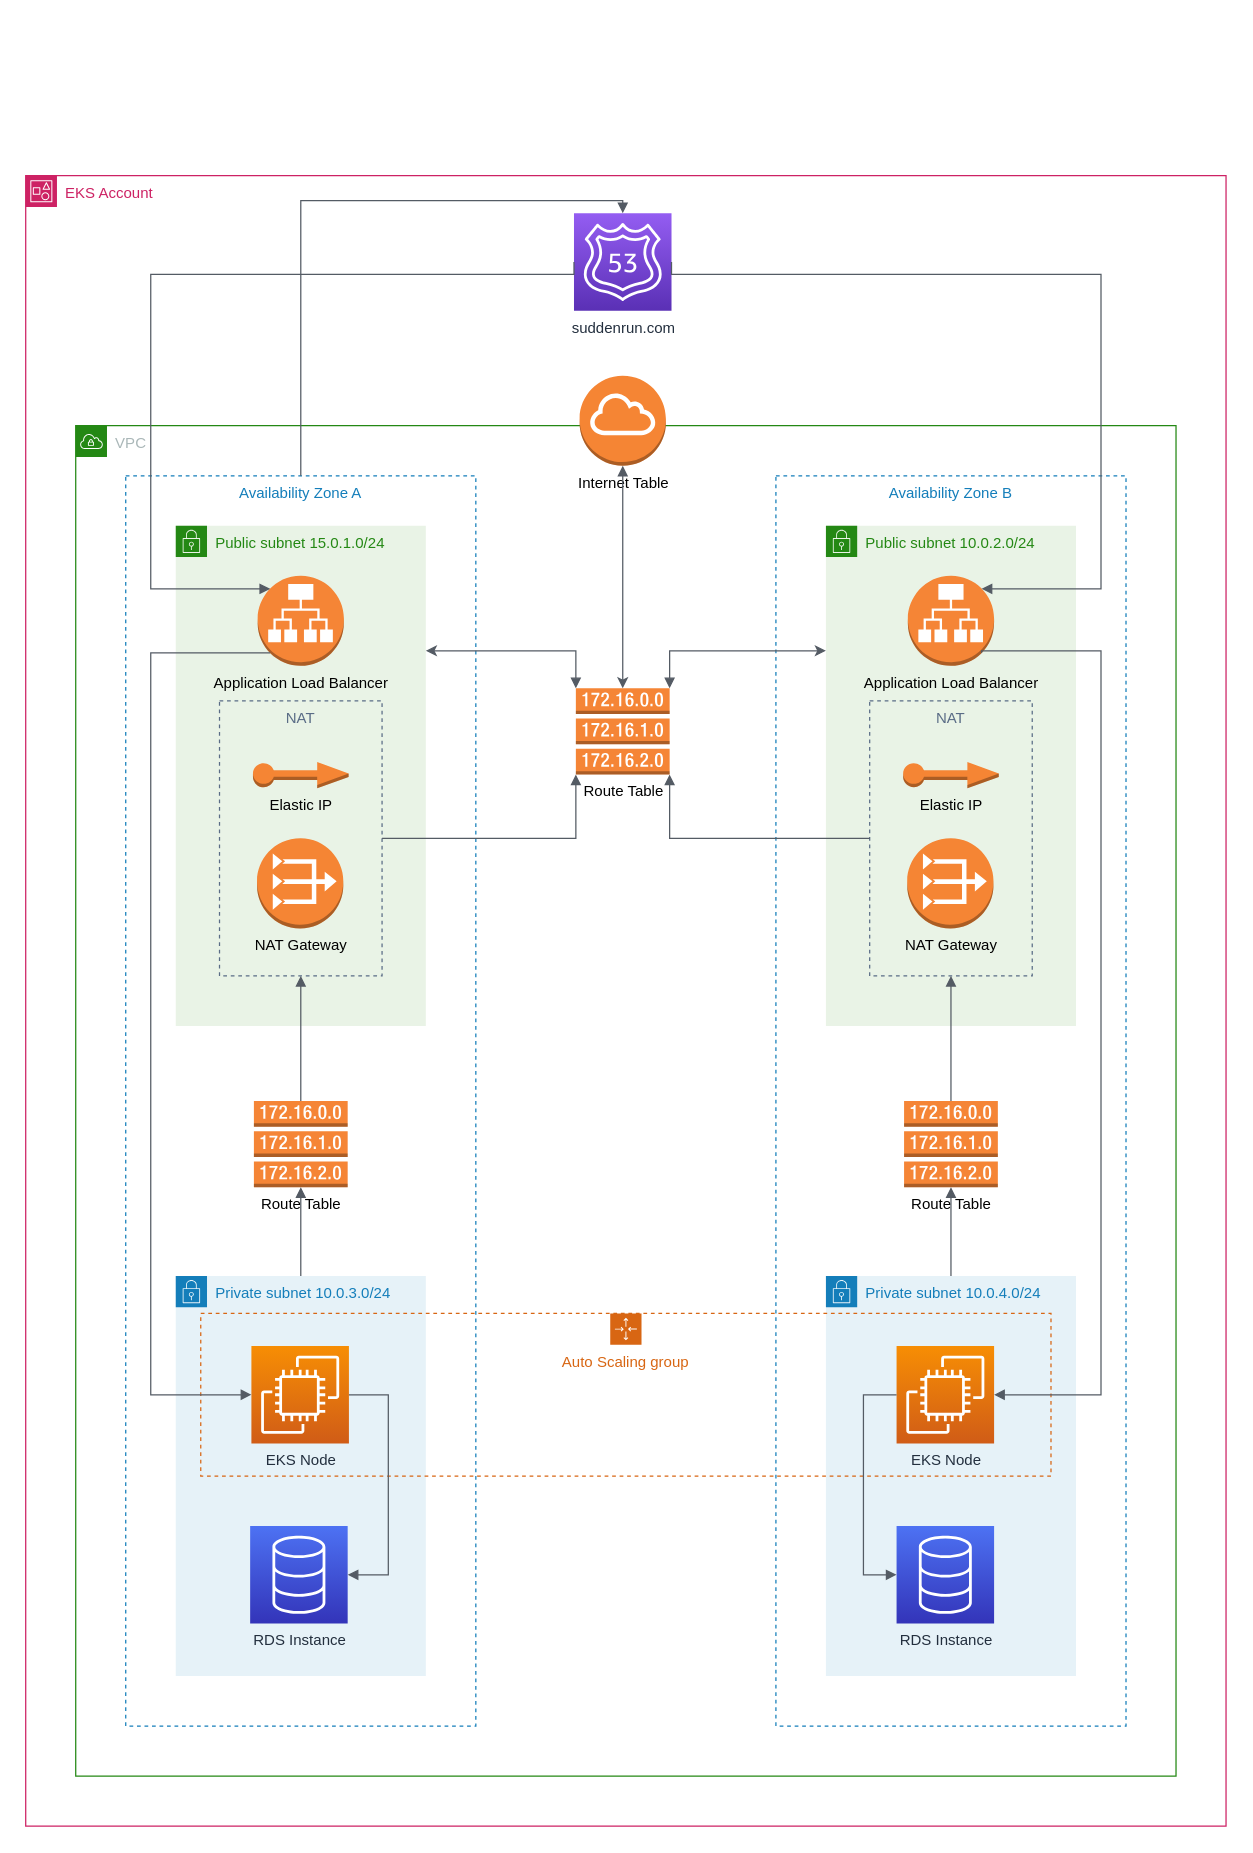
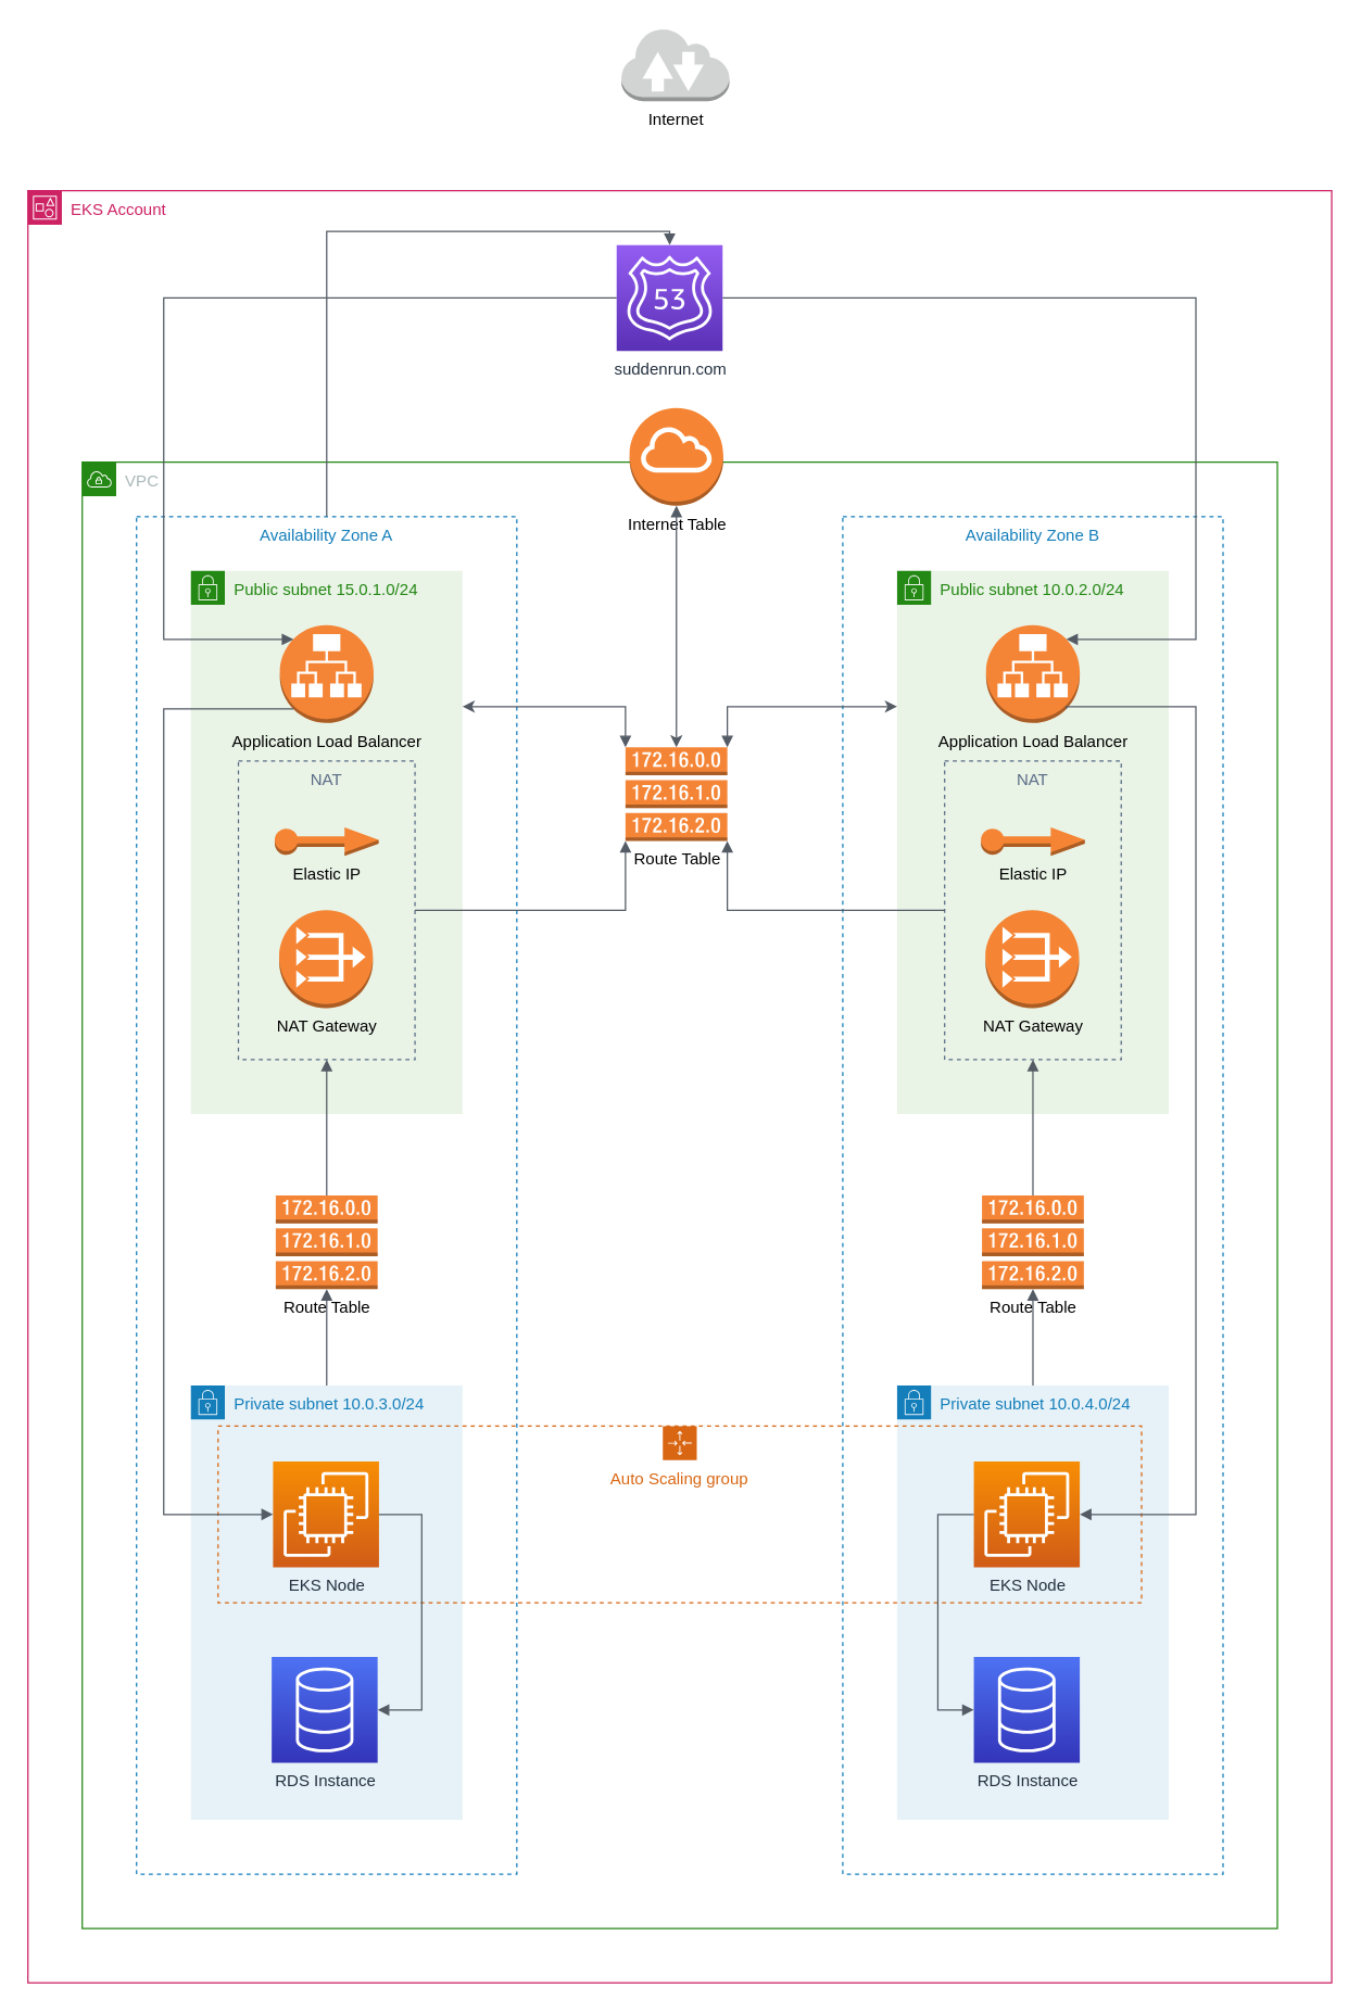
+ <mxCell id="35" value="Internet" style="outlineConnect=0;dashed=0;verticalLabelPosition=bottom;verticalAlign=top;align=center;html=1;shape=mxgraph.aws3.internet_2;fillColor=#D2D3D3;gradientColor=none;" parent="1" vertex="1"><mxGeometry x="457" y="20" width="79.5" height="54" as="geometry" /></mxCell>
- <mxCell id="37" value="suddenrun.com" style="sketch=0;points=[[0,0,0],[0.25,0,0],[0.5,0,0],[0.75,0,0],[1,0,0],[0,1,0],[0.25,1,0],[0.5,1,0],[0.75,1,0],[1,1,0],[0,0.25,0],[0,0.5,0],[0,0.75,0],[1,0.25,0],[1,0.5,0],[1,0.75,0]];outlineConnect=0;fontColor=#232F3E;gradientColor=#945DF2;gradientDirection=north;fillColor=#5A30B5;strokeColor=#ffffff;dashed=0;verticalLabelPosition=bottom;verticalAlign=top;align=center;html=1;fontSize=12;fontStyle=0;aspect=fixed;shape=mxgraph.aws4.resourceIcon;resIcon=mxgraph.aws4.route_53;" parent="36" vertex="1"><mxGeometry x="438.5" y="30" width="78" height="78" as="geometry" /></mxCell>
+ <mxCell id="37" value="suddenrun.com" style="sketch=0;points=[[0,0,0],[0.25,0,0],[0.5,0,0],[0.75,0,0],[1,0,0],[0,1,0],[0.25,1,0],[0.5,1,0],[0.75,1,0],[1,1,0],[0,0.25,0],[0,0.5,0],[0,0.75,0],[1,0.25,0],[1,0.5,0],[1,0.75,0]];outlineConnect=0;fontColor=#232F3E;gradientColor=#945DF2;gradientDirection=north;fillColor=#5A30B5;strokeColor=#ffffff;dashed=0;verticalLabelPosition=bottom;verticalAlign=top;align=center;html=1;fontSize=12;fontStyle=0;aspect=fixed;shape=mxgraph.aws4.resourceIcon;resIcon=mxgraph.aws4.route_53;" parent="36" vertex="1"><mxGeometry x="433.5" y="40" width="78" height="78" as="geometry" /></mxCell>
